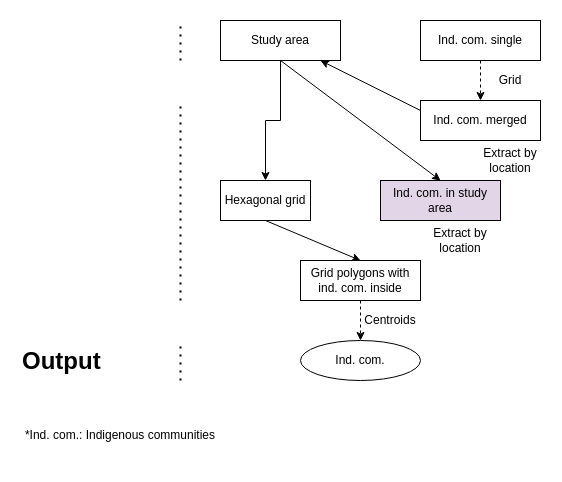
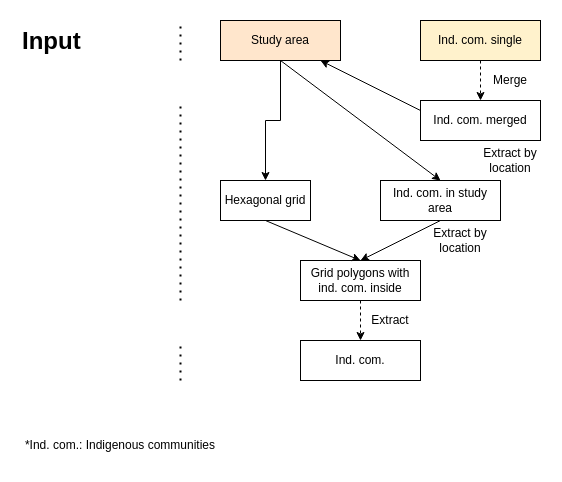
+ <mxCell id="6" value="&lt;h1 style=&quot;margin-top: 0px;&quot;&gt;Input&lt;/h1&gt;" style="text;html=1;whiteSpace=wrap;overflow=hidden;rounded=0;" parent="1" vertex="1"><mxGeometry x="20" y="20" width="70" height="40" as="geometry" /></mxCell>
- <mxCell id="3" value="Study area" style="rounded=0;whiteSpace=wrap;html=1;" parent="1" vertex="1"><mxGeometry x="220" y="20" width="120" height="40" as="geometry" /></mxCell>
+ <mxCell id="3" value="Study area" style="rounded=0;whiteSpace=wrap;html=1;fillColor=#ffe6cc;" parent="1" vertex="1"><mxGeometry x="220" y="20" width="120" height="40" as="geometry" /></mxCell>
- <mxCell id="5" value="Ind. com. single" style="rounded=0;whiteSpace=wrap;html=1;" parent="1" vertex="1"><mxGeometry x="420" y="20" width="120" height="40" as="geometry" /></mxCell>
+ <mxCell id="5" value="Ind. com. single" style="rounded=0;whiteSpace=wrap;html=1;fillColor=#fff2cc;" parent="1" vertex="1"><mxGeometry x="420" y="20" width="120" height="40" as="geometry" /></mxCell>
- <mxCell id="20" value="Grid" style="text;html=1;align=center;verticalAlign=middle;whiteSpace=wrap;rounded=0;" parent="1" vertex="1"><mxGeometry x="480" y="60" width="60" height="40" as="geometry" /></mxCell>
+ <mxCell id="20" value="Merge" style="text;html=1;align=center;verticalAlign=middle;whiteSpace=wrap;rounded=0;" parent="1" vertex="1"><mxGeometry x="480" y="60" width="60" height="40" as="geometry" /></mxCell>
- <mxCell id="7" value="&lt;div&gt;Ind. com. in study area&lt;br&gt;&lt;/div&gt;" style="rounded=0;whiteSpace=wrap;html=1;fillColor=#e1d5e7;" parent="1" vertex="1"><mxGeometry x="380" y="180" width="120" height="40" as="geometry" /></mxCell>
+ <mxCell id="7" value="&lt;div&gt;Ind. com. in study area&lt;br&gt;&lt;/div&gt;" style="rounded=0;whiteSpace=wrap;html=1;" parent="1" vertex="1"><mxGeometry x="380" y="180" width="120" height="40" as="geometry" /></mxCell>
+ <mxCell id="11" value="" style="endArrow=classic;html=1;rounded=0;entryX=0.5;entryY=0;entryDx=0;entryDy=0;exitX=0.5;exitY=1;exitDx=0;exitDy=0;" parent="1" source="7" target="10" edge="1"><mxGeometry width="50" height="50" relative="1" as="geometry"><mxPoint x="420" y="330" as="sourcePoint" /><mxPoint x="470" y="280" as="targetPoint" /></mxGeometry></mxCell>
- <mxCell id="14" value="Centroids" style="text;html=1;align=center;verticalAlign=middle;whiteSpace=wrap;rounded=0;" parent="1" vertex="1"><mxGeometry x="360" y="300" width="60" height="40" as="geometry" /></mxCell>
+ <mxCell id="14" value="Extract" style="text;html=1;align=center;verticalAlign=middle;whiteSpace=wrap;rounded=0;" parent="1" vertex="1"><mxGeometry x="360" y="300" width="60" height="40" as="geometry" /></mxCell>
- <mxCell id="15" value="&lt;h1 style=&quot;margin-top: 0px;&quot;&gt;Output&lt;/h1&gt;" style="text;html=1;whiteSpace=wrap;overflow=hidden;rounded=0;" parent="1" vertex="1"><mxGeometry x="20" y="340" width="100" height="40" as="geometry" /></mxCell>
- <mxCell id="12" value="Ind. com." style="ellipse;whiteSpace=wrap;html=1;" parent="1" vertex="1"><mxGeometry x="300" y="340" width="120" height="40" as="geometry" /></mxCell>
+ <mxCell id="12" value="Ind. com." style="rounded=0;whiteSpace=wrap;html=1;" parent="1" vertex="1"><mxGeometry x="300" y="340" width="120" height="40" as="geometry" /></mxCell>
- <mxCell id="25" value="*Ind. com.: Indigenous communities" style="text;html=1;align=center;verticalAlign=middle;whiteSpace=wrap;rounded=0;" vertex="1" parent="1"><mxGeometry x="20" y="420" width="200" height="30" as="geometry" /></mxCell>
+ <mxCell id="25" value="*Ind. com.: Indigenous communities" style="text;html=1;align=center;verticalAlign=middle;whiteSpace=wrap;rounded=0;" vertex="1" parent="1"><mxGeometry x="20" y="430" width="200" height="30" as="geometry" /></mxCell>
